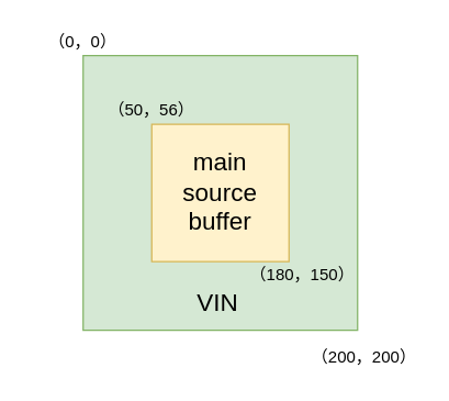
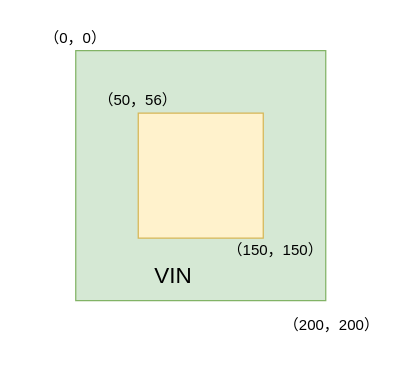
- <mxCell id="9" value="&lt;span style=&quot;font-size: 18px&quot;&gt;main source buffer&lt;/span&gt;" style="text;html=1;strokeColor=none;fillColor=none;align=center;verticalAlign=middle;whiteSpace=wrap;rounded=0;" vertex="1" parent="1"><mxGeometry x="140" y="110" width="40" height="60" as="geometry" /></mxCell>
- <mxCell id="6" value="（180，150）" style="text;html=1;strokeColor=none;fillColor=none;align=center;verticalAlign=middle;whiteSpace=wrap;rounded=0;" vertex="1" parent="1"><mxGeometry x="180" y="190" width="80" height="20" as="geometry" /></mxCell>
+ <mxCell id="6" value="（150，150）" style="text;html=1;strokeColor=none;fillColor=none;align=center;verticalAlign=middle;whiteSpace=wrap;rounded=0;" vertex="1" parent="1"><mxGeometry x="180" y="190" width="80" height="20" as="geometry" /></mxCell>
- <mxCell id="8" value="&lt;font style=&quot;font-size: 18px&quot;&gt;VIN&lt;/font&gt;&amp;nbsp;" style="text;html=1;strokeColor=none;fillColor=none;align=center;verticalAlign=middle;whiteSpace=wrap;rounded=0;" vertex="1" parent="1"><mxGeometry x="140" y="210" width="40" height="20" as="geometry" /></mxCell>
+ <mxCell id="8" value="&lt;font style=&quot;font-size: 18px&quot;&gt;VIN&lt;/font&gt;&amp;nbsp;" style="text;html=1;strokeColor=none;fillColor=none;align=center;verticalAlign=middle;whiteSpace=wrap;rounded=0;" vertex="1" parent="1"><mxGeometry x="120" y="210" width="40" height="20" as="geometry" /></mxCell>
